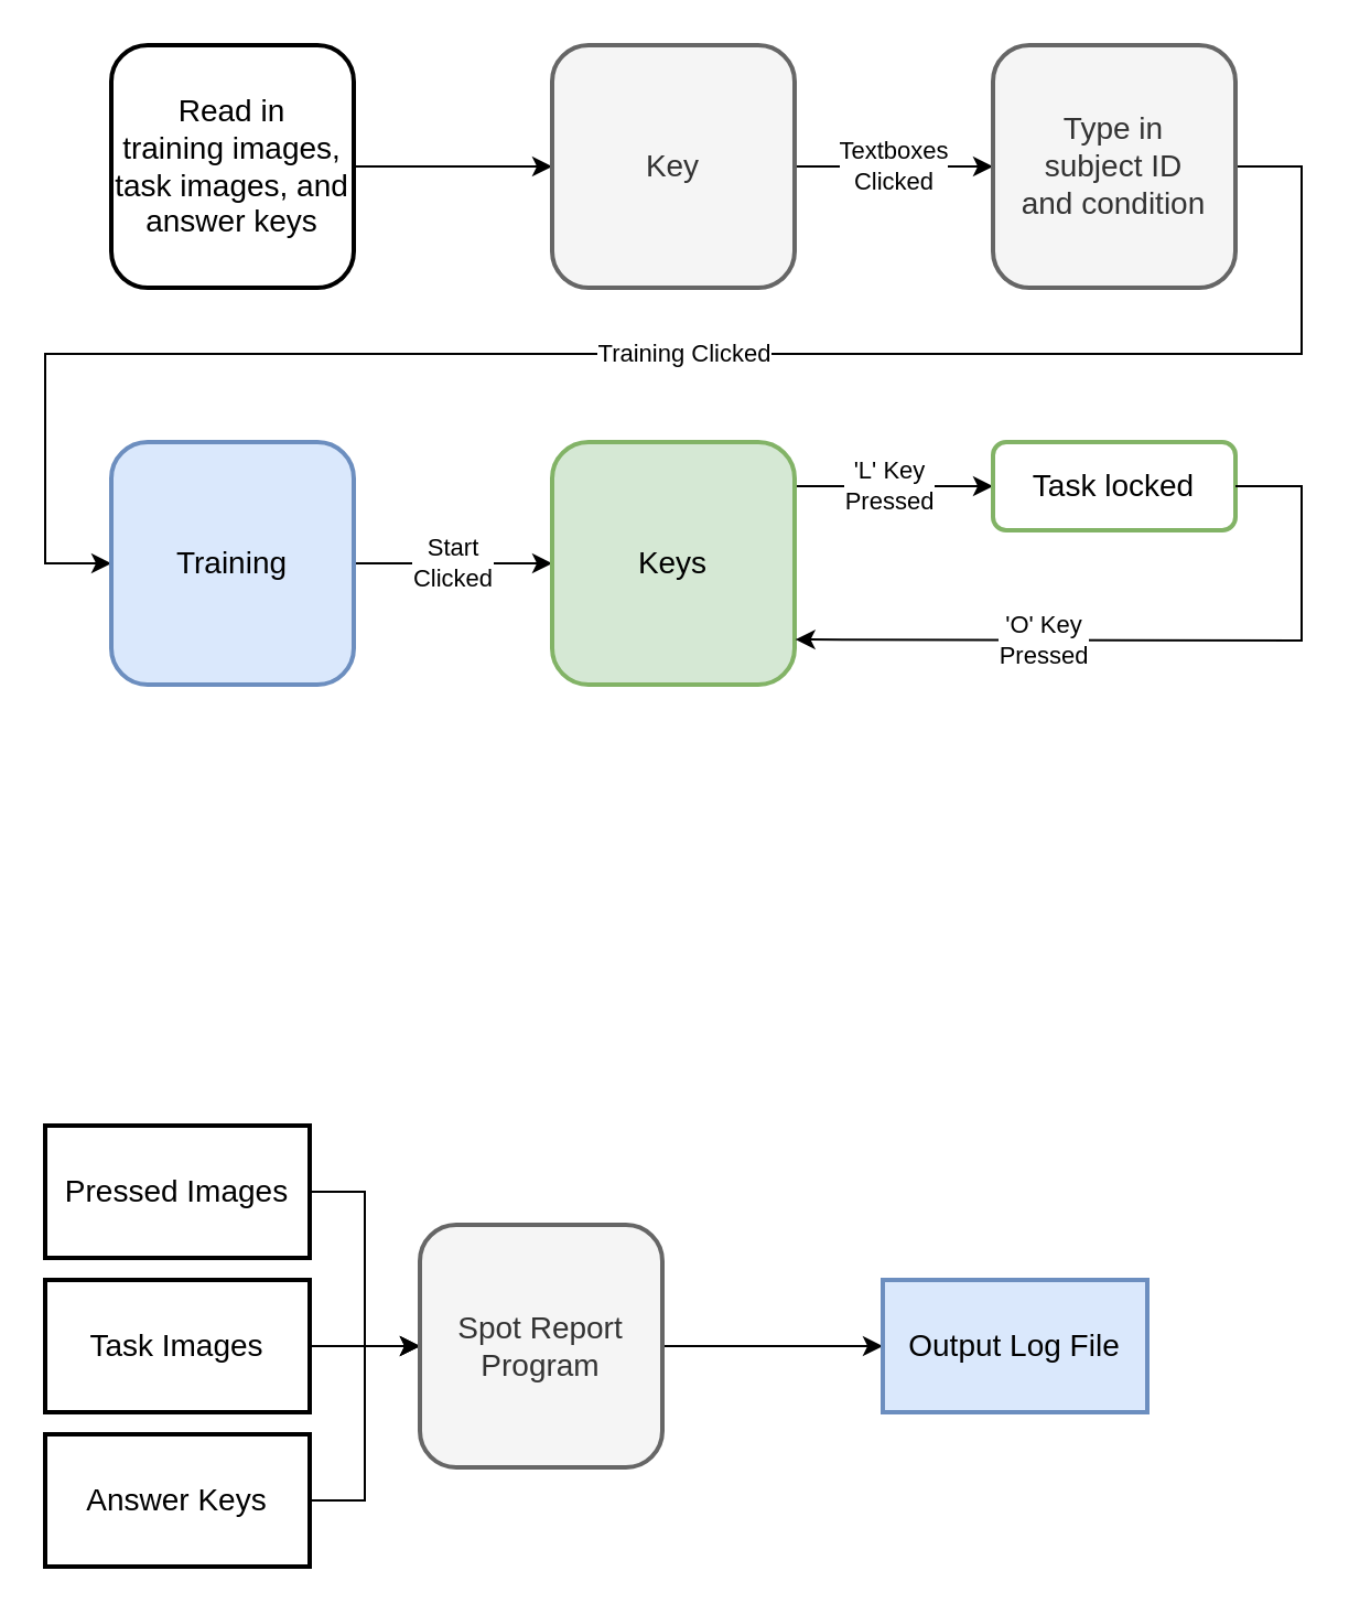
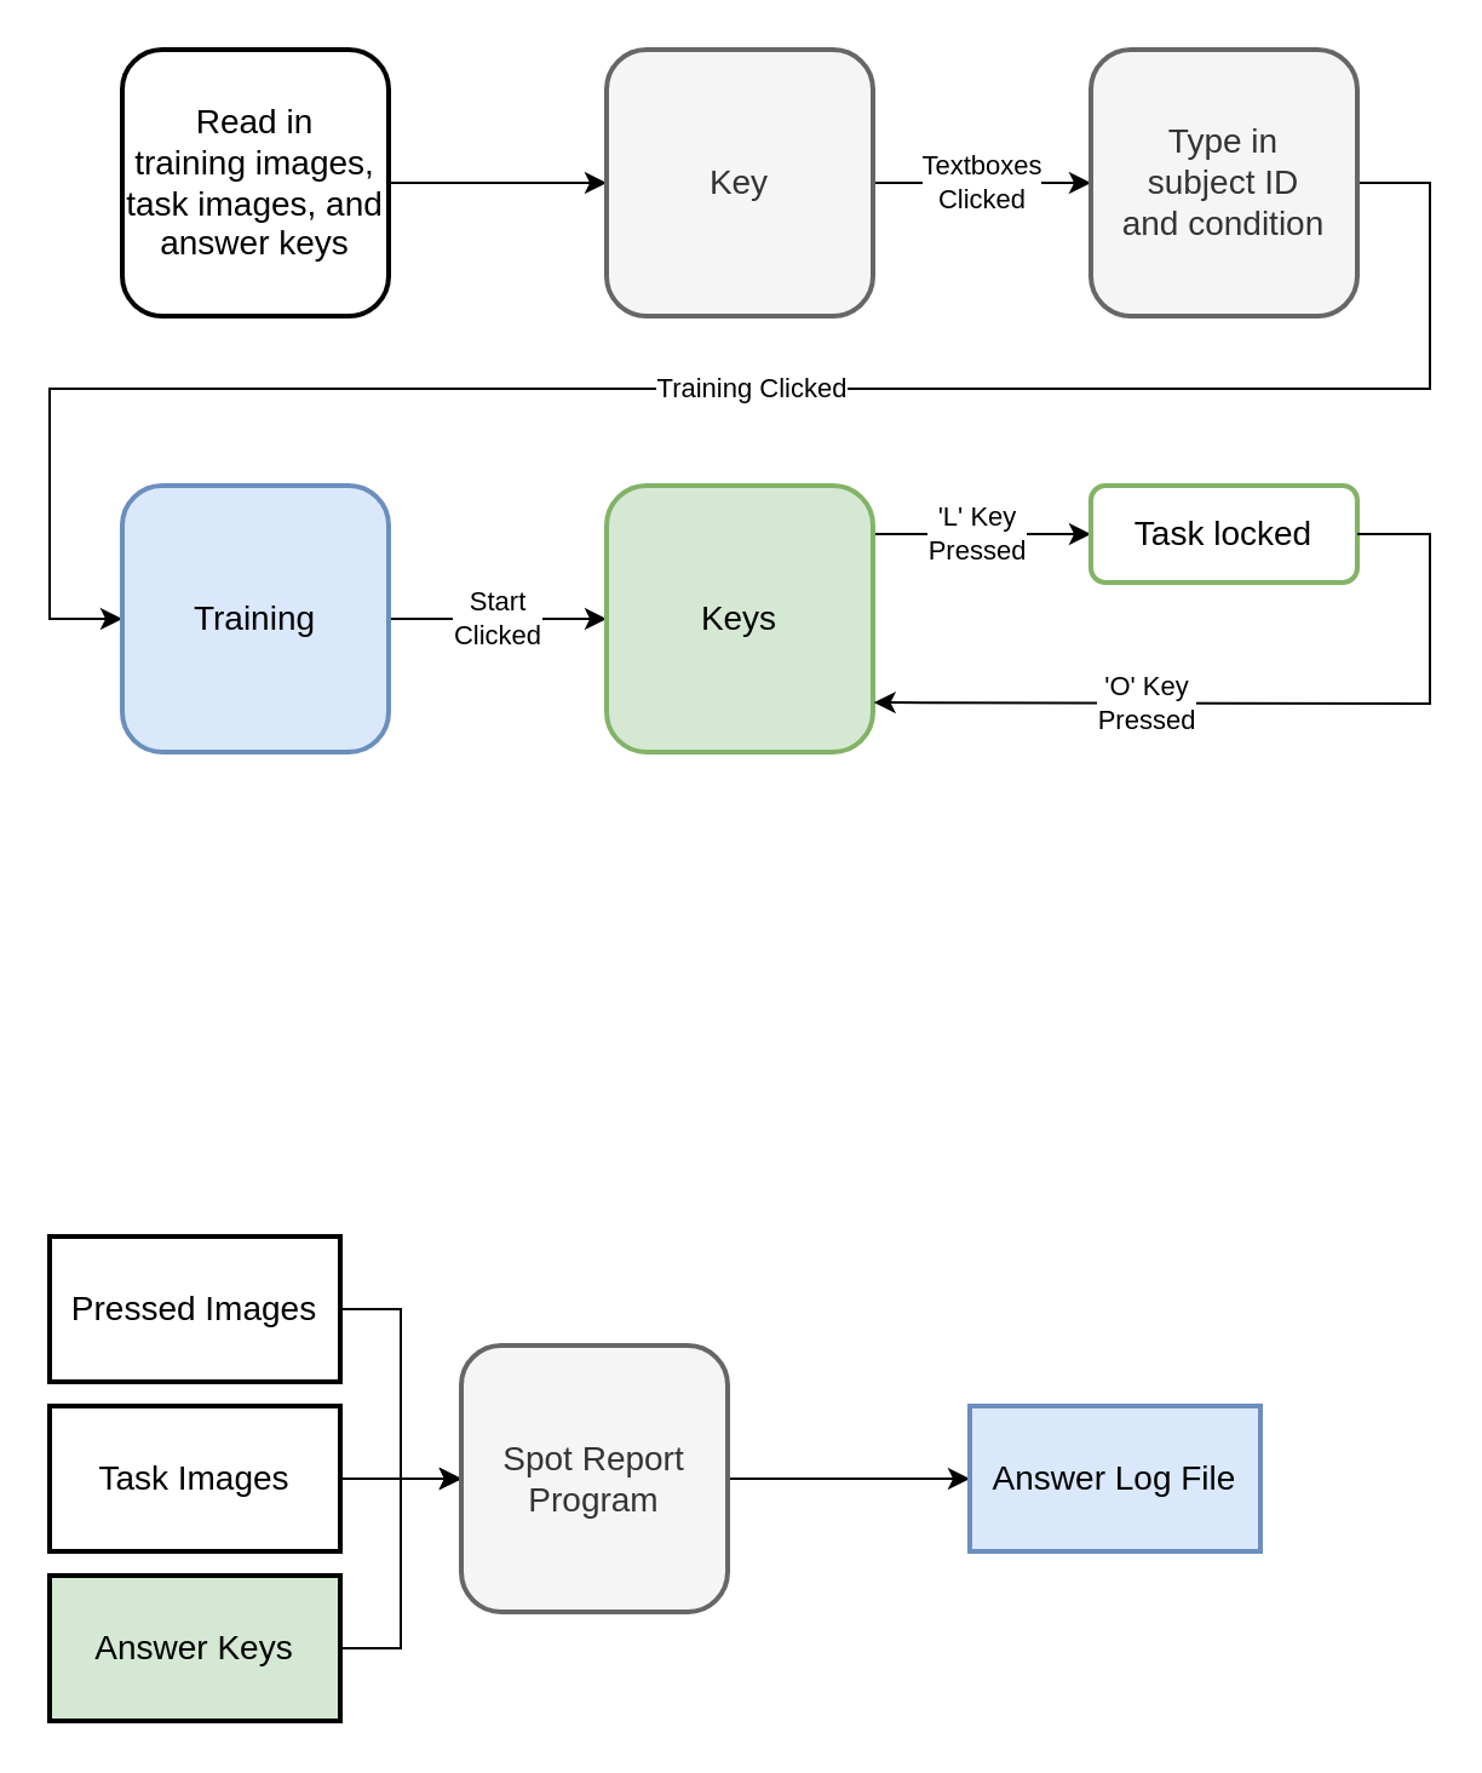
- <mxCell id="21" value="&lt;span style=&quot;font-size: 14px;&quot;&gt;Output Log File&lt;/span&gt;" style="rounded=0;whiteSpace=wrap;html=1;fillColor=#dae8fc;strokeColor=#6c8ebf;strokeWidth=2;" parent="1" vertex="1"><mxGeometry x="400" y="580" width="120" height="60" as="geometry" /></mxCell>
+ <mxCell id="21" value="&lt;span style=&quot;font-size: 14px;&quot;&gt;Answer Log File&lt;/span&gt;" style="rounded=0;whiteSpace=wrap;html=1;fillColor=#dae8fc;strokeColor=#6c8ebf;strokeWidth=2;" parent="1" vertex="1"><mxGeometry x="400" y="580" width="120" height="60" as="geometry" /></mxCell>
- <mxCell id="18" value="&lt;font style=&quot;font-size: 14px;&quot;&gt;Answer Keys&lt;/font&gt;" style="rounded=0;whiteSpace=wrap;html=1;strokeWidth=2;" parent="1" vertex="1"><mxGeometry x="20" y="650" width="120" height="60" as="geometry" /></mxCell>
+ <mxCell id="18" value="&lt;font style=&quot;font-size: 14px;&quot;&gt;Answer Keys&lt;/font&gt;" style="rounded=0;whiteSpace=wrap;html=1;strokeWidth=2;fillColor=#d5e8d4;" parent="1" vertex="1"><mxGeometry x="20" y="650" width="120" height="60" as="geometry" /></mxCell>
